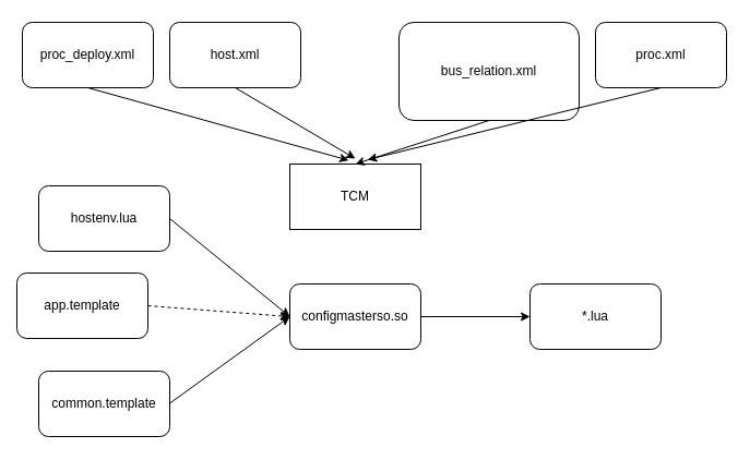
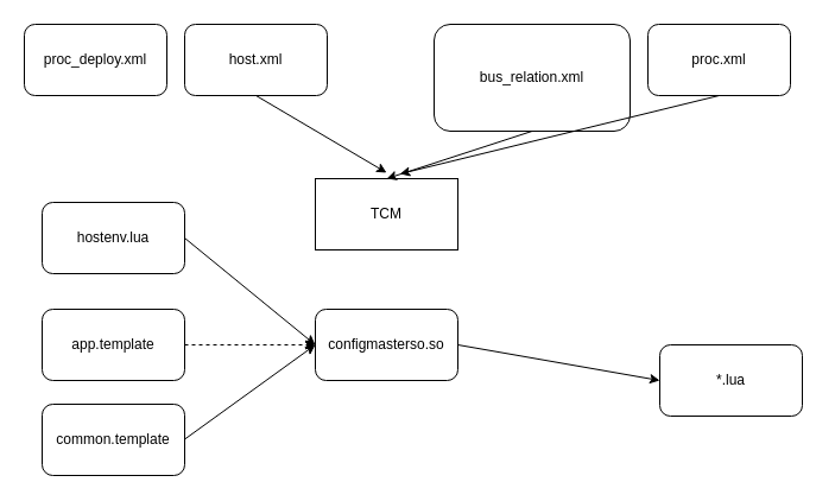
- <mxCell id="10" value="" style="endArrow=classic;html=1;rounded=0;exitX=0.5;exitY=1;exitDx=0;exitDy=0;entryX=0.45;entryY=-0.056;entryDx=0;entryDy=0;entryPerimeter=0;" edge="1" parent="1" source="2" target="6"><mxGeometry width="50" height="50" relative="1" as="geometry"><mxPoint x="215" y="180" as="sourcePoint" /><mxPoint x="265" y="130" as="targetPoint" /></mxGeometry></mxCell>
- <mxCell id="8" value="app.template" style="rounded=1;whiteSpace=wrap;html=1;" vertex="1" parent="1"><mxGeometry x="15" y="250" width="120" height="60" as="geometry" /></mxCell>
+ <mxCell id="8" value="app.template" style="rounded=1;whiteSpace=wrap;html=1;" vertex="1" parent="1"><mxGeometry x="35" y="260" width="120" height="60" as="geometry" /></mxCell>
- <mxCell id="9" value="*.lua" style="rounded=1;whiteSpace=wrap;html=1;" vertex="1" parent="1"><mxGeometry x="485" y="260" width="120" height="60" as="geometry" /></mxCell>
+ <mxCell id="9" value="*.lua" style="rounded=1;whiteSpace=wrap;html=1;" vertex="1" parent="1"><mxGeometry x="555" y="290" width="120" height="60" as="geometry" /></mxCell>
